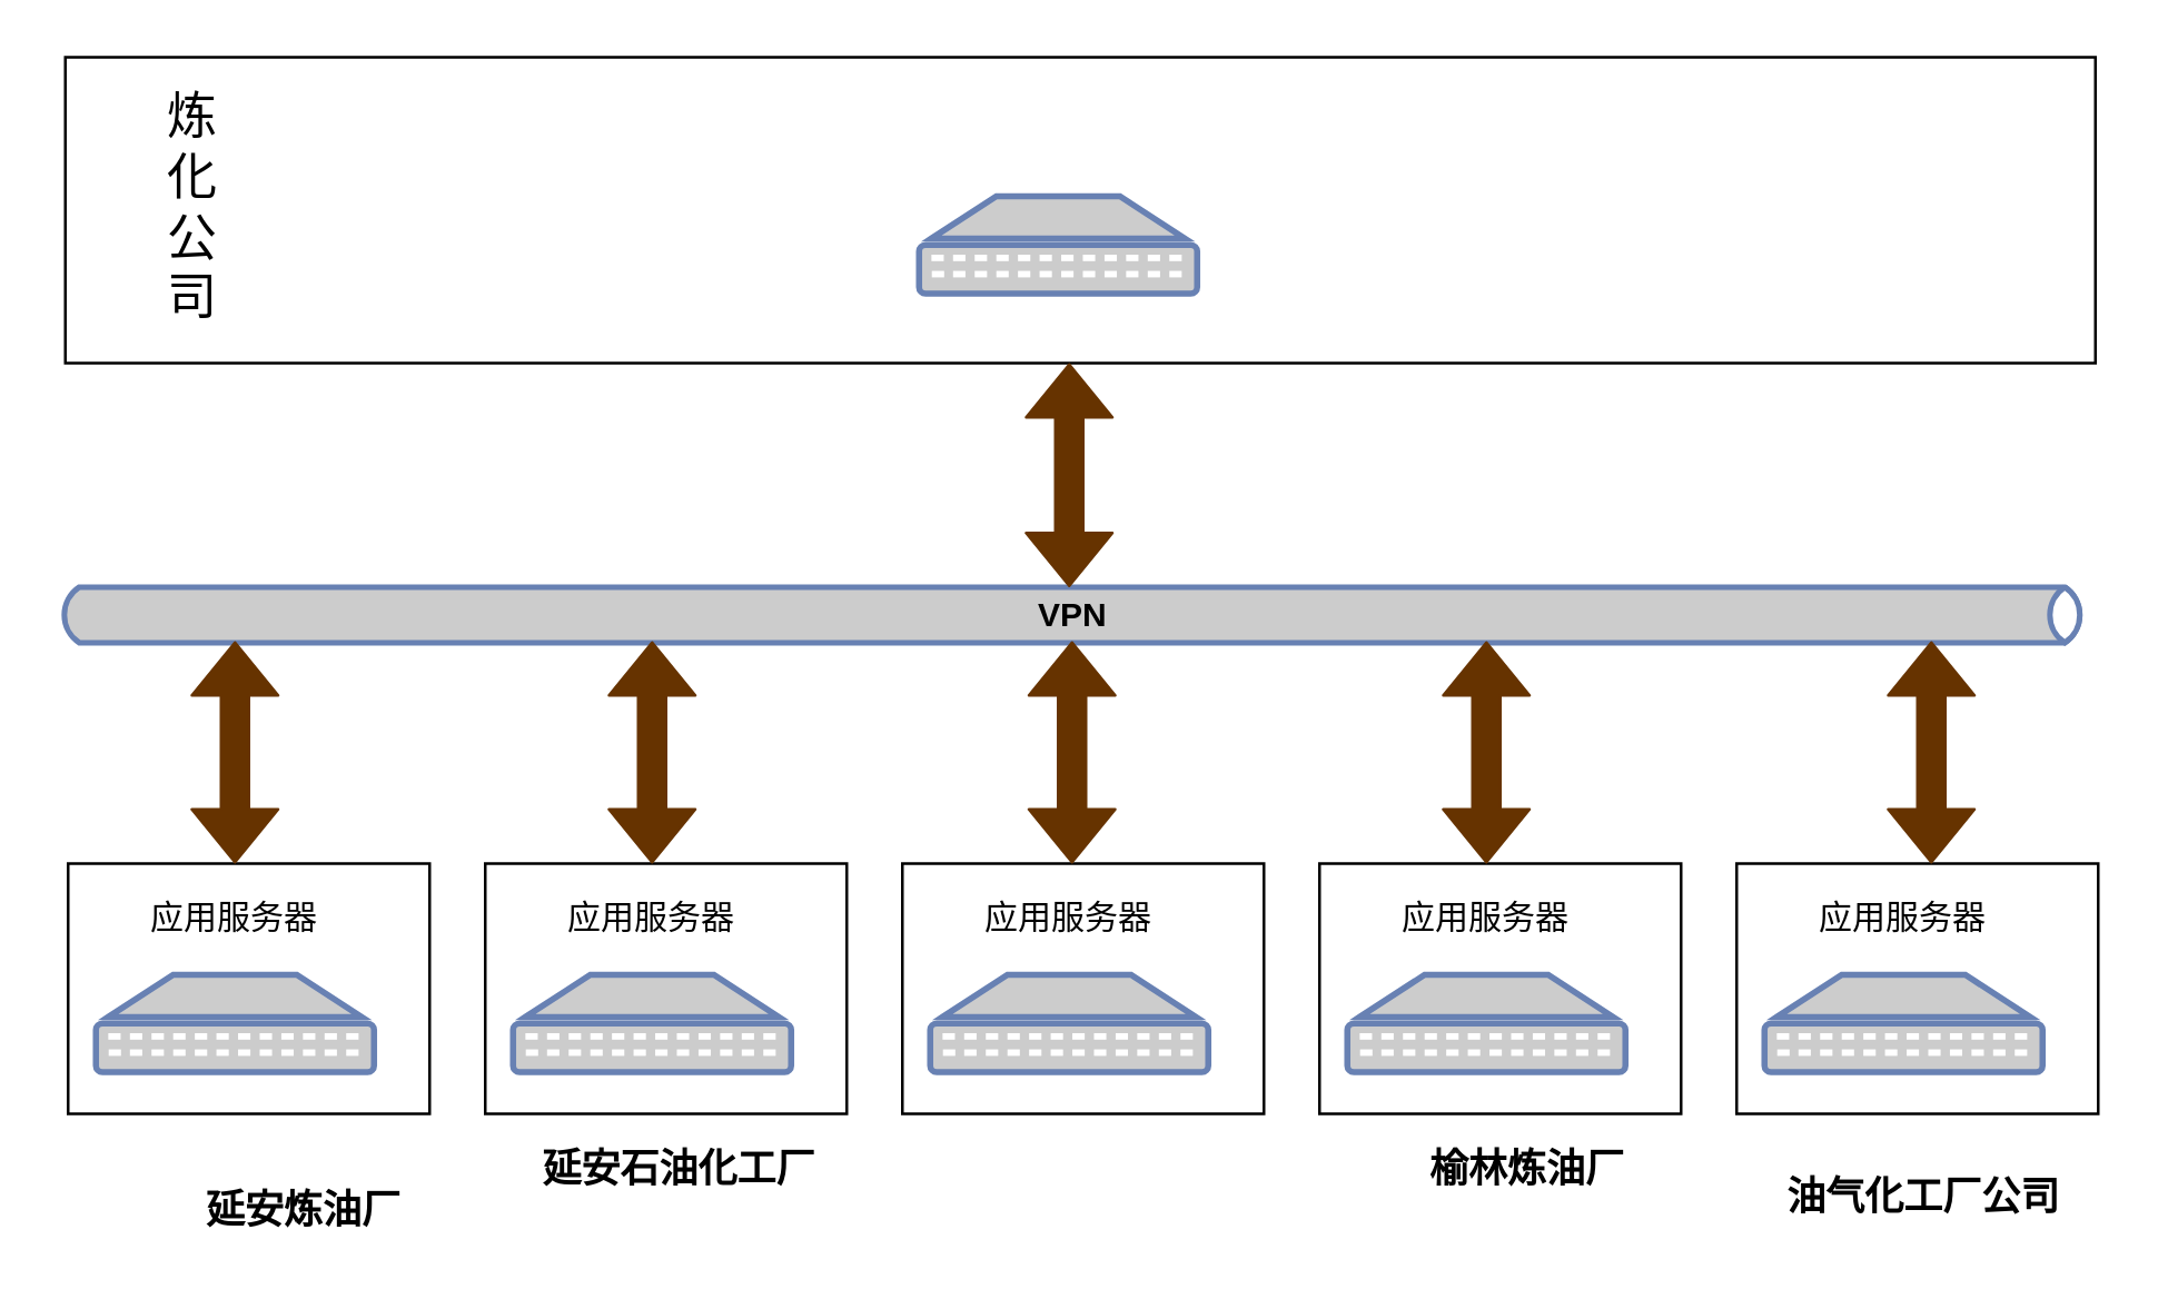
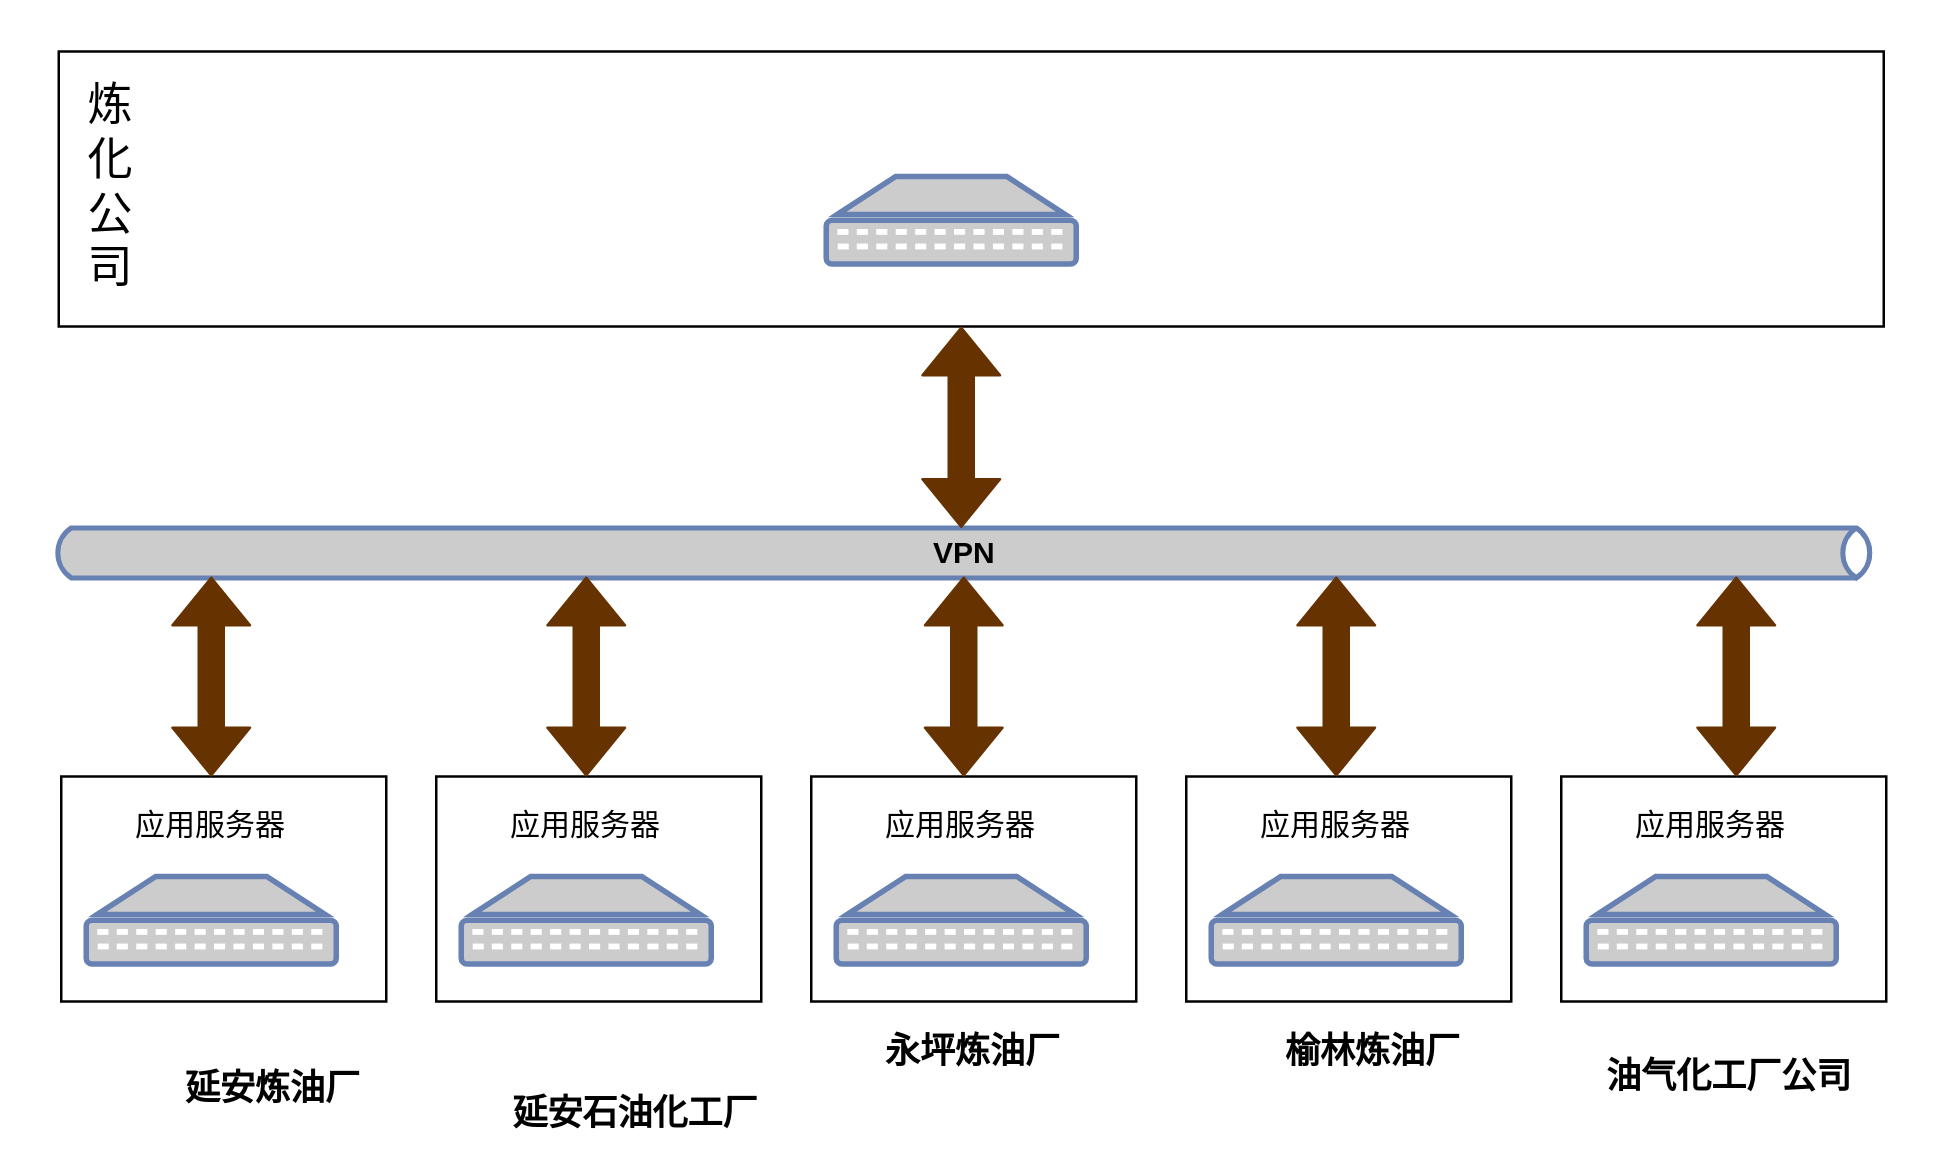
- <mxCell id="5" value="&lt;font style=&quot;font-size: 18px&quot;&gt;炼&lt;br&gt;化&lt;br&gt;公&lt;br&gt;司&lt;/font&gt;" style="text;html=1;strokeColor=none;fillColor=none;align=center;verticalAlign=middle;whiteSpace=wrap;rounded=0;" vertex="1" parent="1"><mxGeometry x="49" y="25" width="40" height="100" as="geometry" /></mxCell>
+ <mxCell id="5" value="&lt;font style=&quot;font-size: 18px&quot;&gt;炼&lt;br&gt;化&lt;br&gt;公&lt;br&gt;司&lt;/font&gt;" style="text;html=1;strokeColor=none;fillColor=none;align=center;verticalAlign=middle;whiteSpace=wrap;rounded=0;" vertex="1" parent="1"><mxGeometry x="24" y="25" width="40" height="100" as="geometry" /></mxCell>
- <mxCell id="14" value="&lt;b&gt;&lt;font style=&quot;font-size: 14px&quot;&gt;延安石油化工厂&lt;/font&gt;&lt;/b&gt;" style="text;html=1;strokeColor=none;fillColor=none;align=center;verticalAlign=middle;whiteSpace=wrap;rounded=0;" vertex="1" parent="1"><mxGeometry x="194" y="410" width="100" height="20" as="geometry" /></mxCell>
+ <mxCell id="14" value="&lt;b&gt;&lt;font style=&quot;font-size: 14px&quot;&gt;延安石油化工厂&lt;/font&gt;&lt;/b&gt;" style="text;html=1;strokeColor=none;fillColor=none;align=center;verticalAlign=middle;whiteSpace=wrap;rounded=0;" vertex="1" parent="1"><mxGeometry x="204" y="435" width="100" height="20" as="geometry" /></mxCell>
+ <mxCell id="18" value="&lt;b&gt;&lt;font style=&quot;font-size: 14px&quot;&gt;永坪炼油厂&lt;/font&gt;&lt;/b&gt;" style="text;html=1;strokeColor=none;fillColor=none;align=center;verticalAlign=middle;whiteSpace=wrap;rounded=0;" vertex="1" parent="1"><mxGeometry x="349" y="410" width="80" height="20" as="geometry" /></mxCell>
